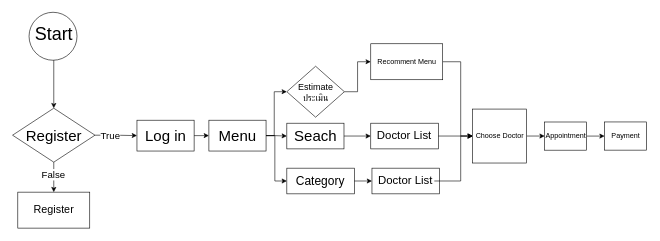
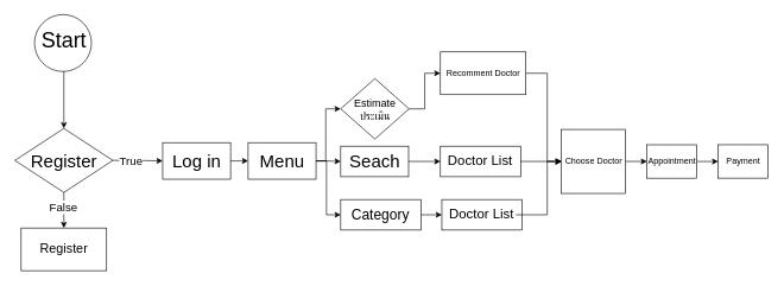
- <mxCell id="20" value="Recomment Menu" style="rounded=0;whiteSpace=wrap;html=1;" vertex="1" parent="1"><mxGeometry x="617.5" y="72.5" width="120" height="60" as="geometry" /></mxCell>
+ <mxCell id="20" value="Recomment Doctor" style="rounded=0;whiteSpace=wrap;html=1;" vertex="1" parent="1"><mxGeometry x="617.5" y="72.5" width="120" height="60" as="geometry" /></mxCell>
